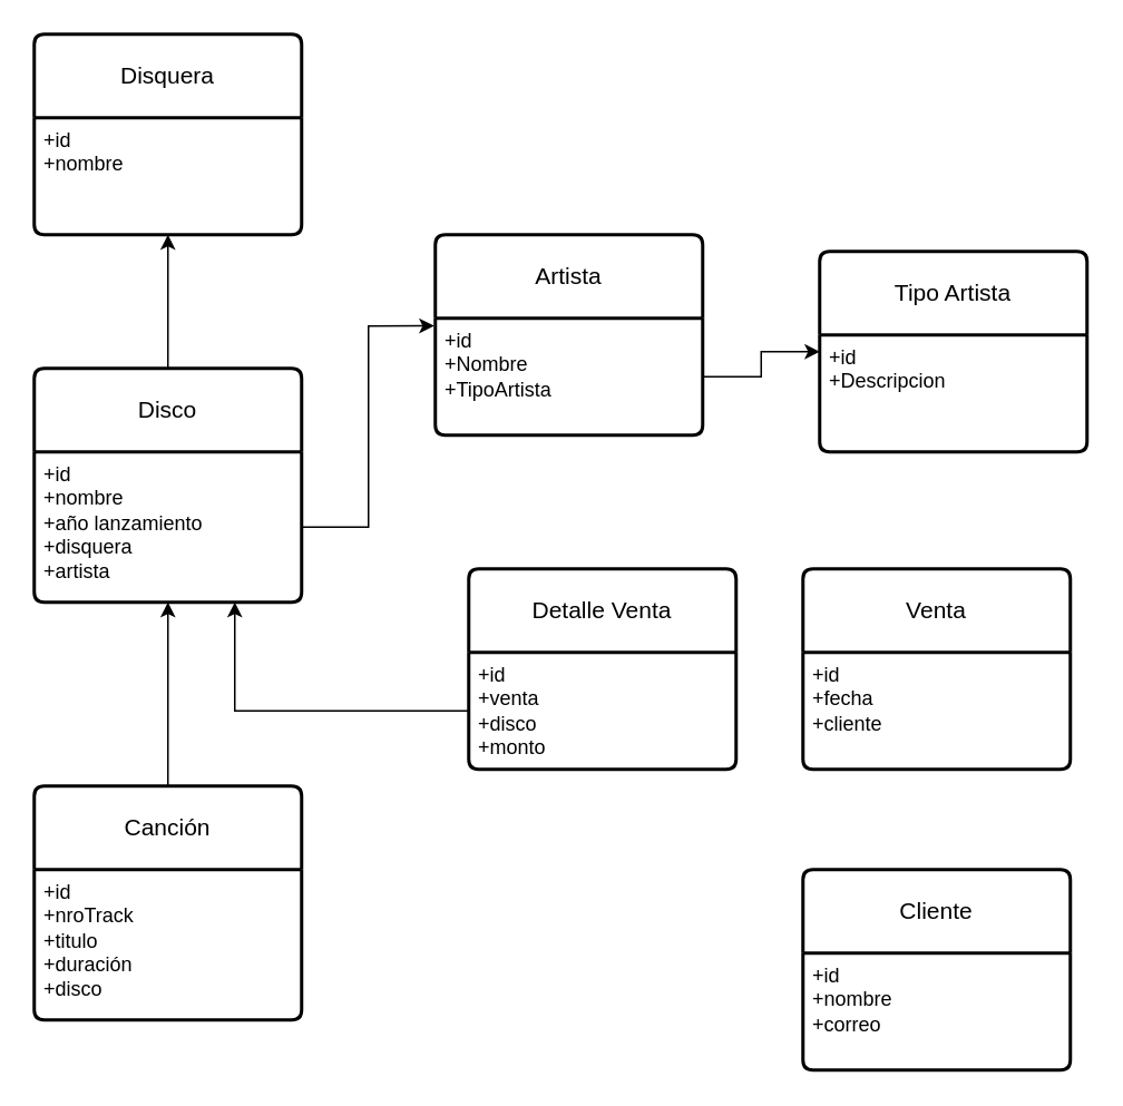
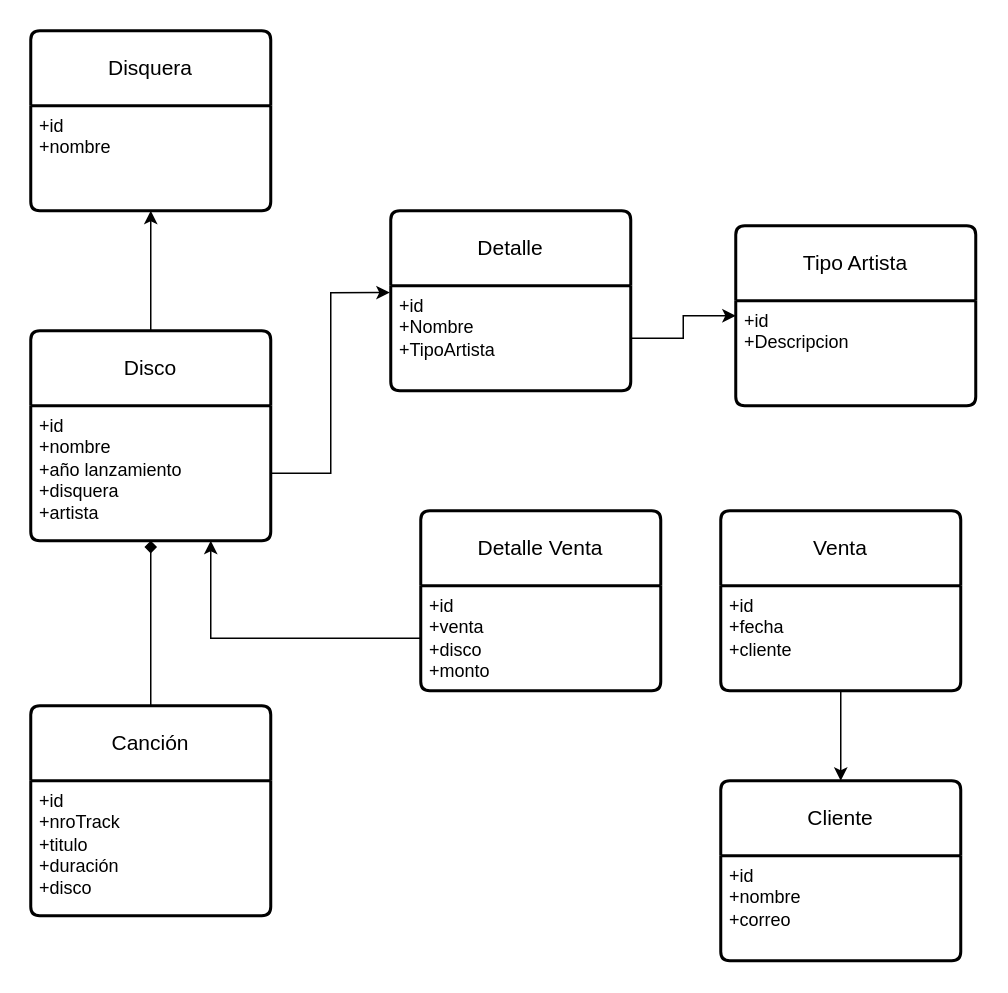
- <mxCell id="4" value="Artista" style="swimlane;childLayout=stackLayout;horizontal=1;startSize=50;horizontalStack=0;rounded=1;fontSize=14;fontStyle=0;strokeWidth=2;resizeParent=0;resizeLast=1;shadow=0;dashed=0;align=center;arcSize=4;whiteSpace=wrap;html=1;" vertex="1" parent="1"><mxGeometry x="260" y="140" width="160" height="120" as="geometry" /></mxCell>
+ <mxCell id="4" value="Detalle" style="swimlane;childLayout=stackLayout;horizontal=1;startSize=50;horizontalStack=0;rounded=1;fontSize=14;fontStyle=0;strokeWidth=2;resizeParent=0;resizeLast=1;shadow=0;dashed=0;align=center;arcSize=4;whiteSpace=wrap;html=1;" vertex="1" parent="1"><mxGeometry x="260" y="140" width="160" height="120" as="geometry" /></mxCell>
- <mxCell id="12" style="edgeStyle=orthogonalEdgeStyle;rounded=0;orthogonalLoop=1;jettySize=auto;html=1;exitX=0.5;exitY=0;exitDx=0;exitDy=0;entryX=0.5;entryY=1;entryDx=0;entryDy=0;" edge="1" parent="1" source="13" target="10"><mxGeometry relative="1" as="geometry" /></mxCell>
+ <mxCell id="12" style="edgeStyle=orthogonalEdgeStyle;rounded=0;orthogonalLoop=1;jettySize=auto;html=1;exitX=0.5;exitY=0;exitDx=0;exitDy=0;entryX=0.5;entryY=1;entryDx=0;entryDy=0;endArrow=diamond;" edge="1" parent="1" source="13" target="10"><mxGeometry relative="1" as="geometry" /></mxCell>
+ <mxCell id="21" style="edgeStyle=orthogonalEdgeStyle;rounded=0;orthogonalLoop=1;jettySize=auto;html=1;entryX=0.5;entryY=0;entryDx=0;entryDy=0;" edge="1" parent="1" source="18" target="15"><mxGeometry relative="1" as="geometry" /></mxCell>
